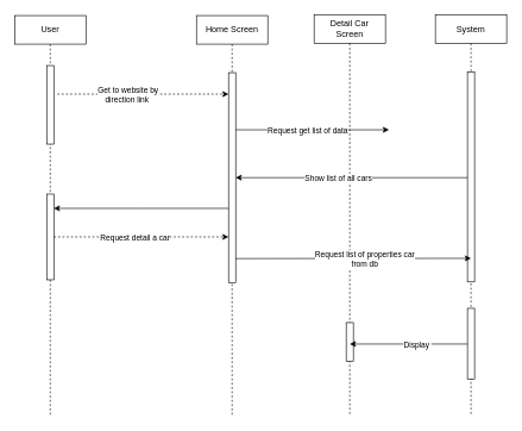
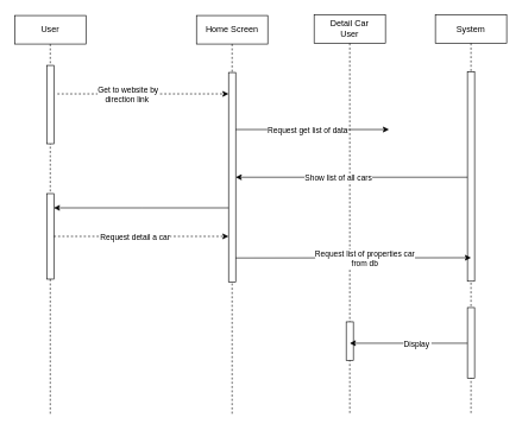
- <mxCell id="2" value="Detail Car&lt;br&gt;Screen" style="shape=umlLifeline;perimeter=lifelinePerimeter;whiteSpace=wrap;html=1;container=0;dropTarget=0;collapsible=0;recursiveResize=0;outlineConnect=0;portConstraint=eastwest;newEdgeStyle={&quot;edgeStyle&quot;:&quot;elbowEdgeStyle&quot;,&quot;elbow&quot;:&quot;vertical&quot;,&quot;curved&quot;:0,&quot;rounded&quot;:0};" vertex="1" parent="1"><mxGeometry x="440" y="20" width="100" height="561" as="geometry" /></mxCell>
+ <mxCell id="2" value="Detail Car&lt;br&gt;User" style="shape=umlLifeline;perimeter=lifelinePerimeter;whiteSpace=wrap;html=1;container=0;dropTarget=0;collapsible=0;recursiveResize=0;outlineConnect=0;portConstraint=eastwest;newEdgeStyle={&quot;edgeStyle&quot;:&quot;elbowEdgeStyle&quot;,&quot;elbow&quot;:&quot;vertical&quot;,&quot;curved&quot;:0,&quot;rounded&quot;:0};" vertex="1" parent="1"><mxGeometry x="440" y="20" width="100" height="561" as="geometry" /></mxCell>
